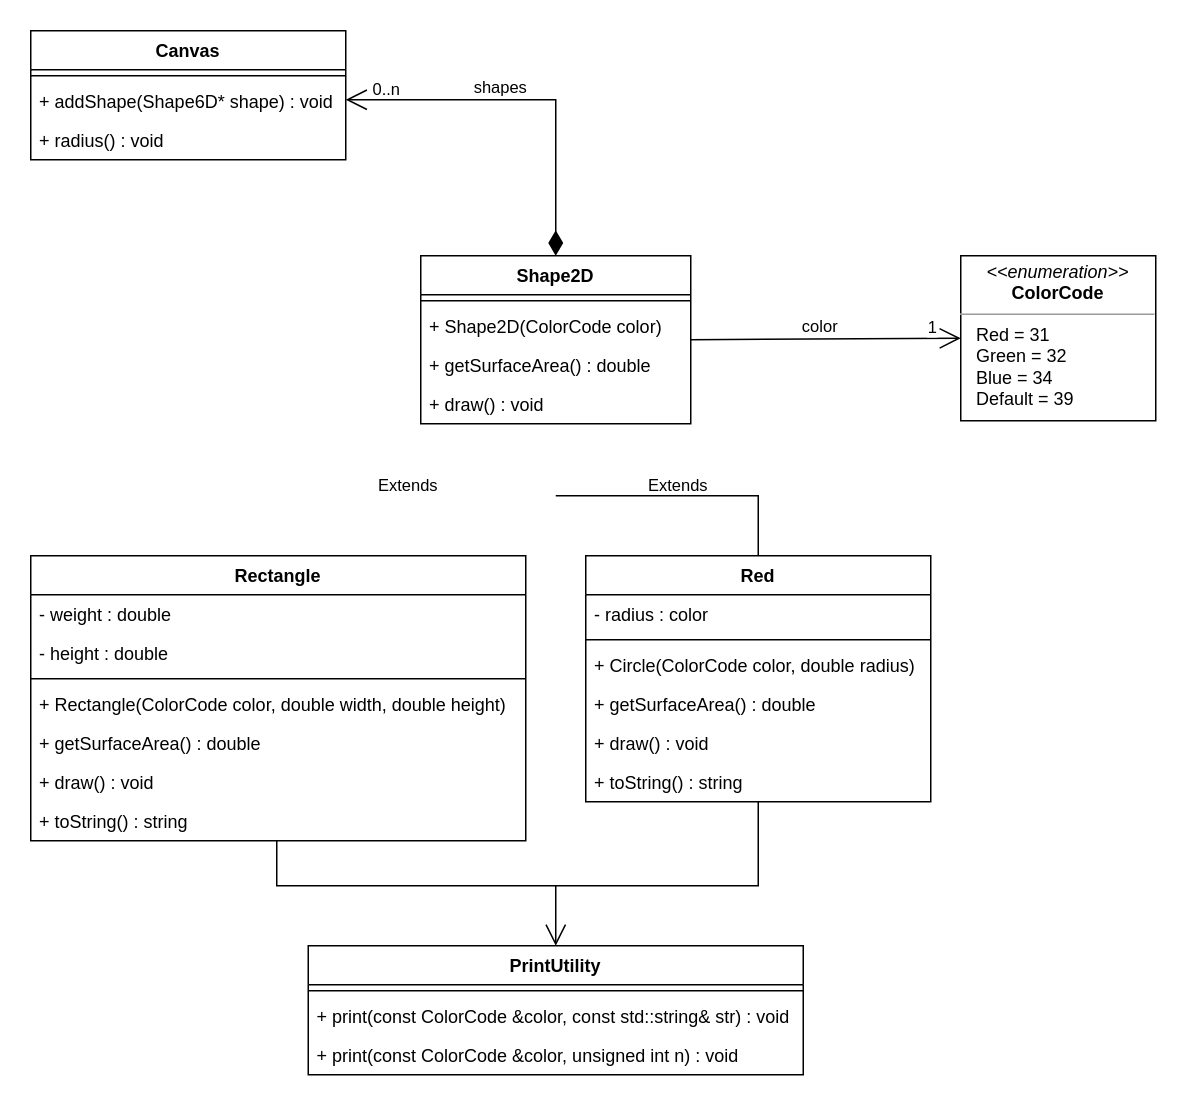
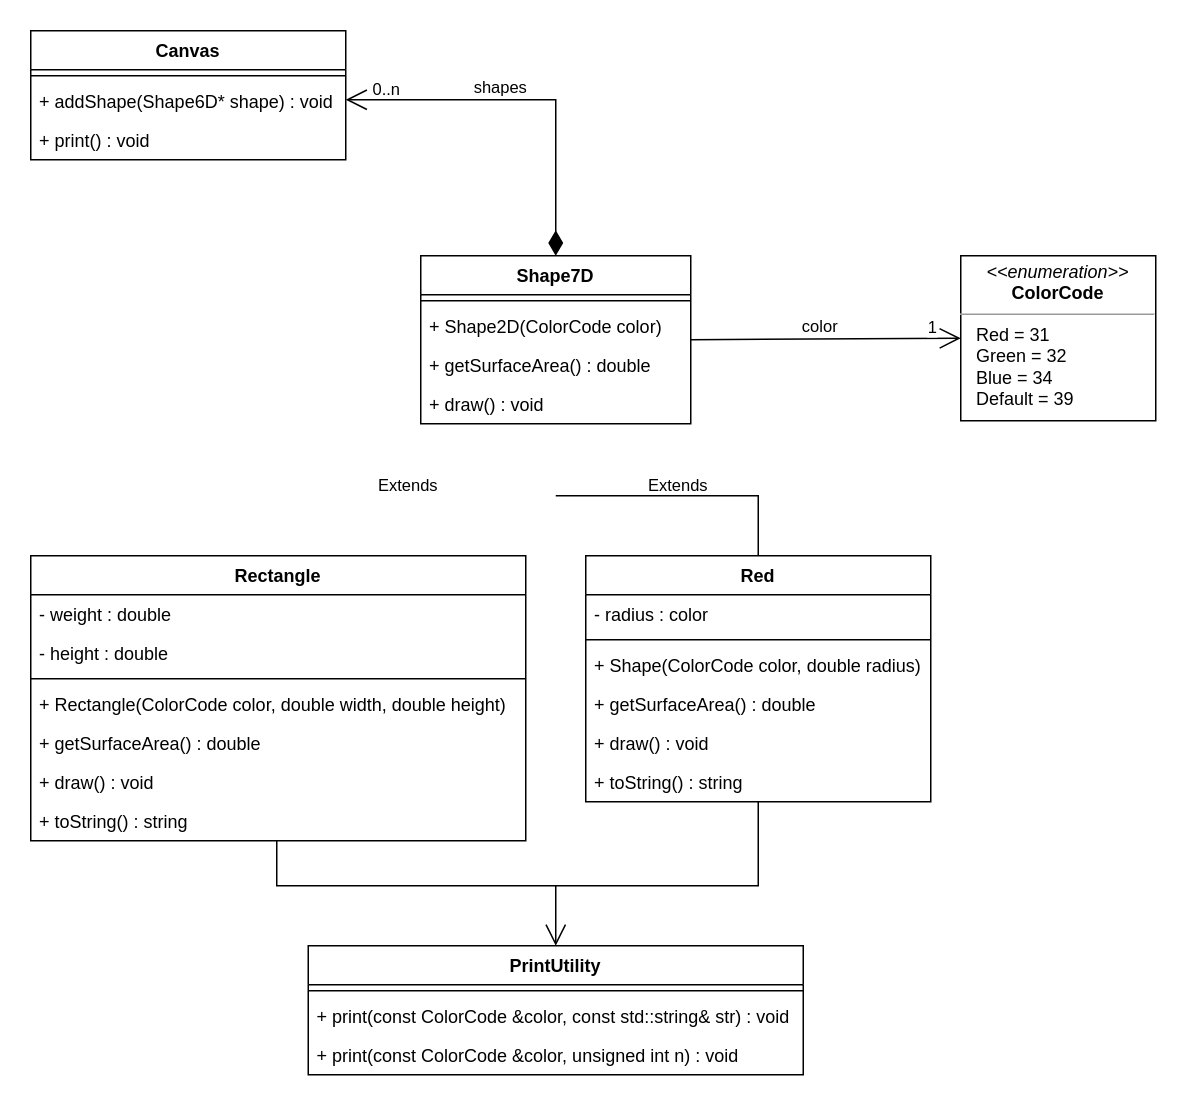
- <mxCell id="5" value="+ radius() : void" style="text;strokeColor=none;fillColor=none;align=left;verticalAlign=top;spacingLeft=4;spacingRight=4;overflow=hidden;rotatable=0;points=[[0,0.5],[1,0.5]];portConstraint=eastwest;" vertex="1" parent="2"><mxGeometry y="60" width="210" height="26" as="geometry" /></mxCell>
+ <mxCell id="5" value="+ print() : void" style="text;strokeColor=none;fillColor=none;align=left;verticalAlign=top;spacingLeft=4;spacingRight=4;overflow=hidden;rotatable=0;points=[[0,0.5],[1,0.5]];portConstraint=eastwest;" vertex="1" parent="2"><mxGeometry y="60" width="210" height="26" as="geometry" /></mxCell>
- <mxCell id="21" value="Shape2D" style="swimlane;fontStyle=1;align=center;verticalAlign=top;childLayout=stackLayout;horizontal=1;startSize=26;horizontalStack=0;resizeParent=1;resizeParentMax=0;resizeLast=0;collapsible=1;marginBottom=0;" vertex="1" parent="1"><mxGeometry x="280" y="170" width="180" height="112" as="geometry" /></mxCell>
+ <mxCell id="21" value="Shape7D" style="swimlane;fontStyle=1;align=center;verticalAlign=top;childLayout=stackLayout;horizontal=1;startSize=26;horizontalStack=0;resizeParent=1;resizeParentMax=0;resizeLast=0;collapsible=1;marginBottom=0;" vertex="1" parent="1"><mxGeometry x="280" y="170" width="180" height="112" as="geometry" /></mxCell>
- <mxCell id="17" value="+ Circle(ColorCode color, double radius)" style="text;strokeColor=none;fillColor=none;align=left;verticalAlign=top;spacingLeft=4;spacingRight=4;overflow=hidden;rotatable=0;points=[[0,0.5],[1,0.5]];portConstraint=eastwest;" vertex="1" parent="14"><mxGeometry y="60" width="230" height="26" as="geometry" /></mxCell>
+ <mxCell id="17" value="+ Shape(ColorCode color, double radius)" style="text;strokeColor=none;fillColor=none;align=left;verticalAlign=top;spacingLeft=4;spacingRight=4;overflow=hidden;rotatable=0;points=[[0,0.5],[1,0.5]];portConstraint=eastwest;" vertex="1" parent="14"><mxGeometry y="60" width="230" height="26" as="geometry" /></mxCell>
